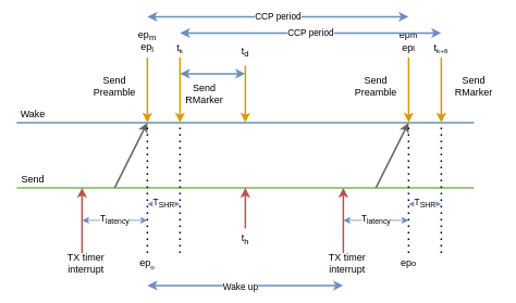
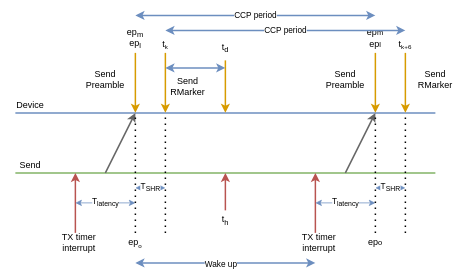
- <mxCell id="9" value="Wake" style="text;html=1;strokeColor=none;fillColor=none;align=center;verticalAlign=middle;whiteSpace=wrap;rounded=0;" parent="1" vertex="1"><mxGeometry x="20" y="130" width="40" height="20" as="geometry" /></mxCell>
+ <mxCell id="9" value="Device" style="text;html=1;strokeColor=none;fillColor=none;align=center;verticalAlign=middle;whiteSpace=wrap;rounded=0;" parent="1" vertex="1"><mxGeometry x="20" y="130" width="40" height="20" as="geometry" /></mxCell>
